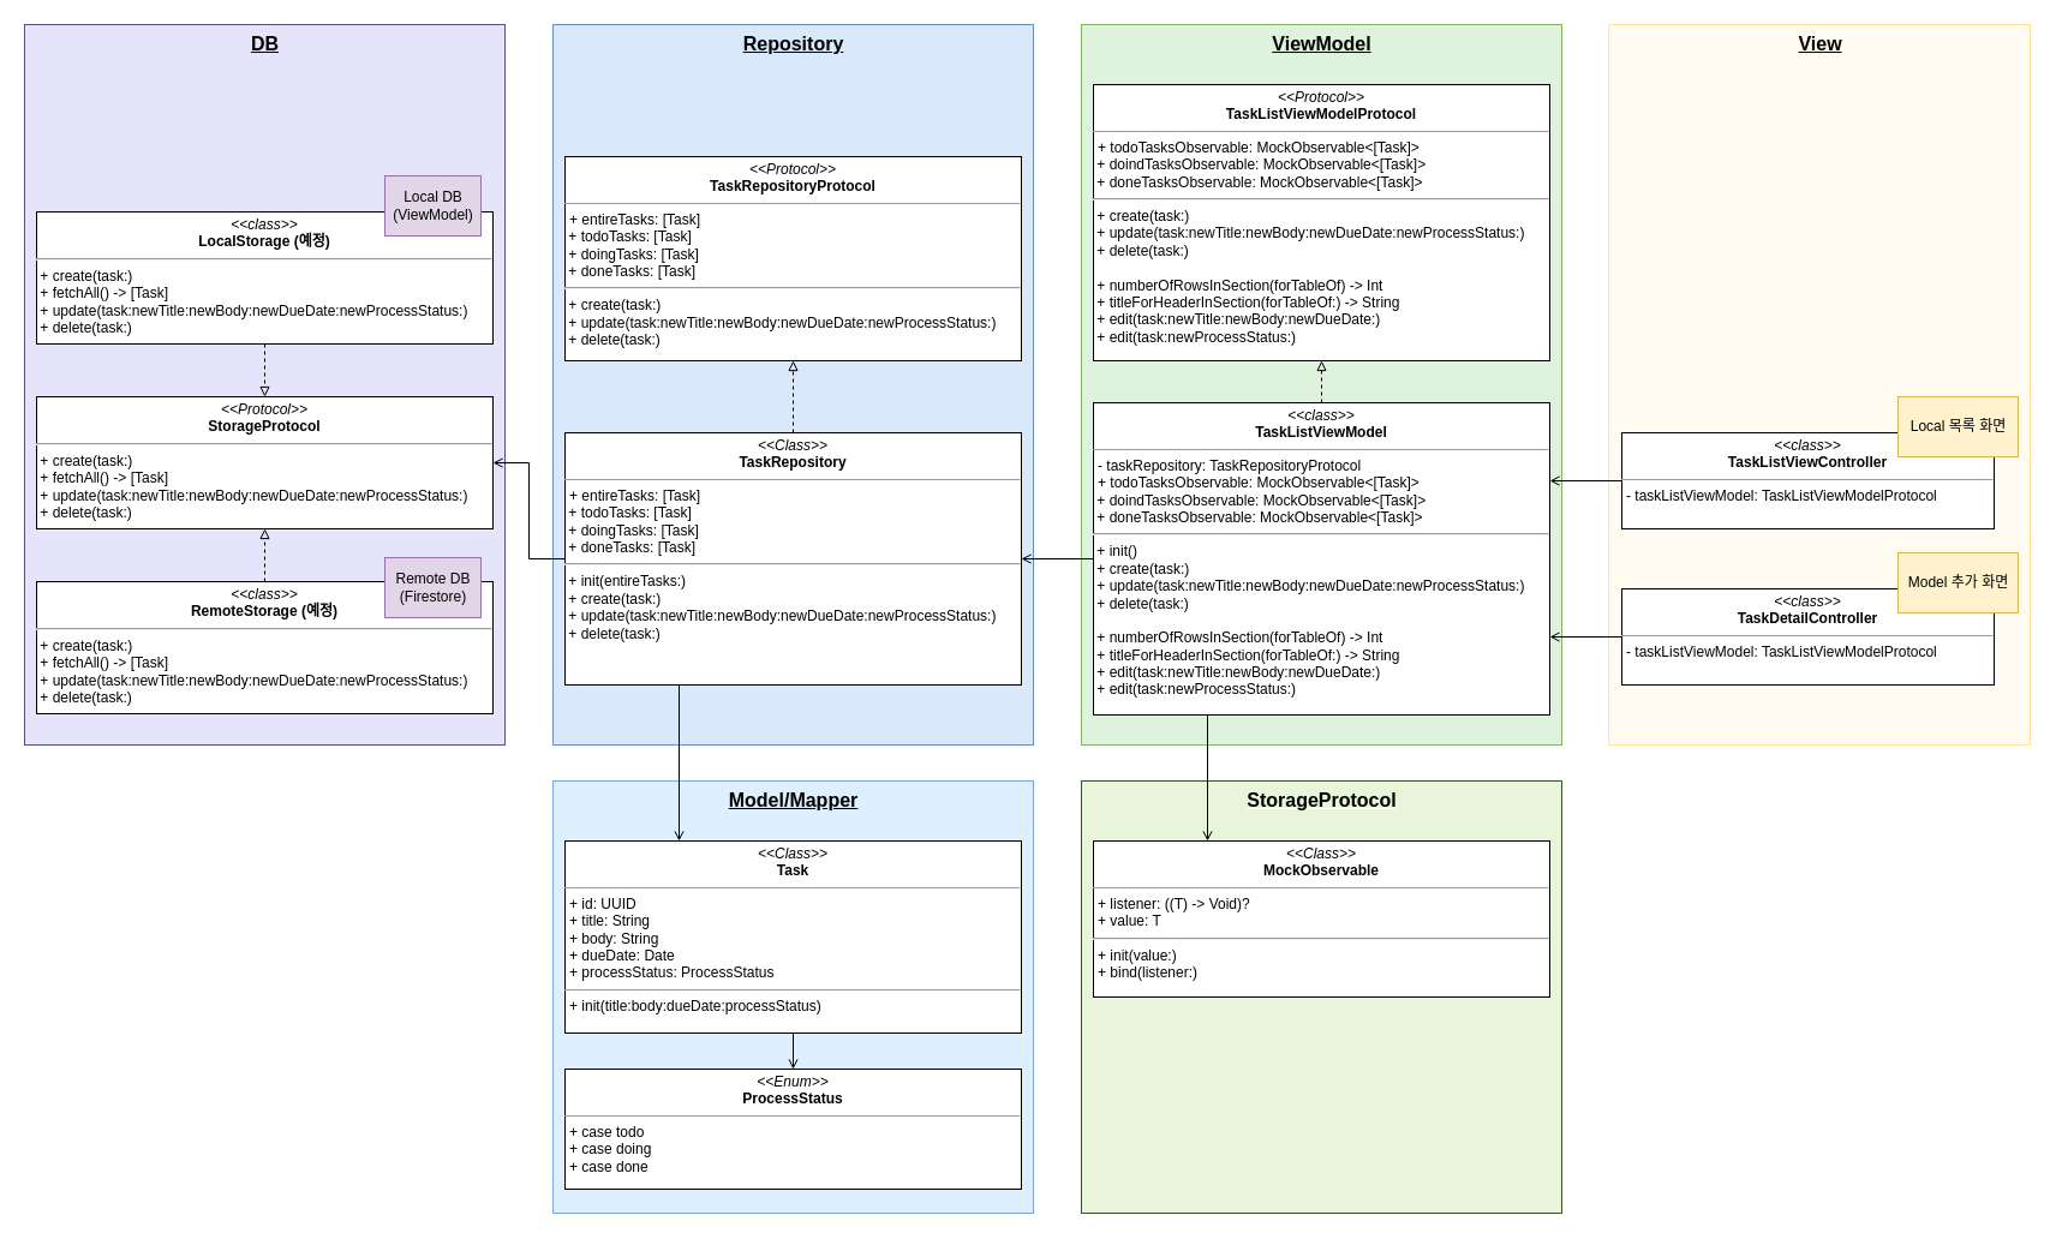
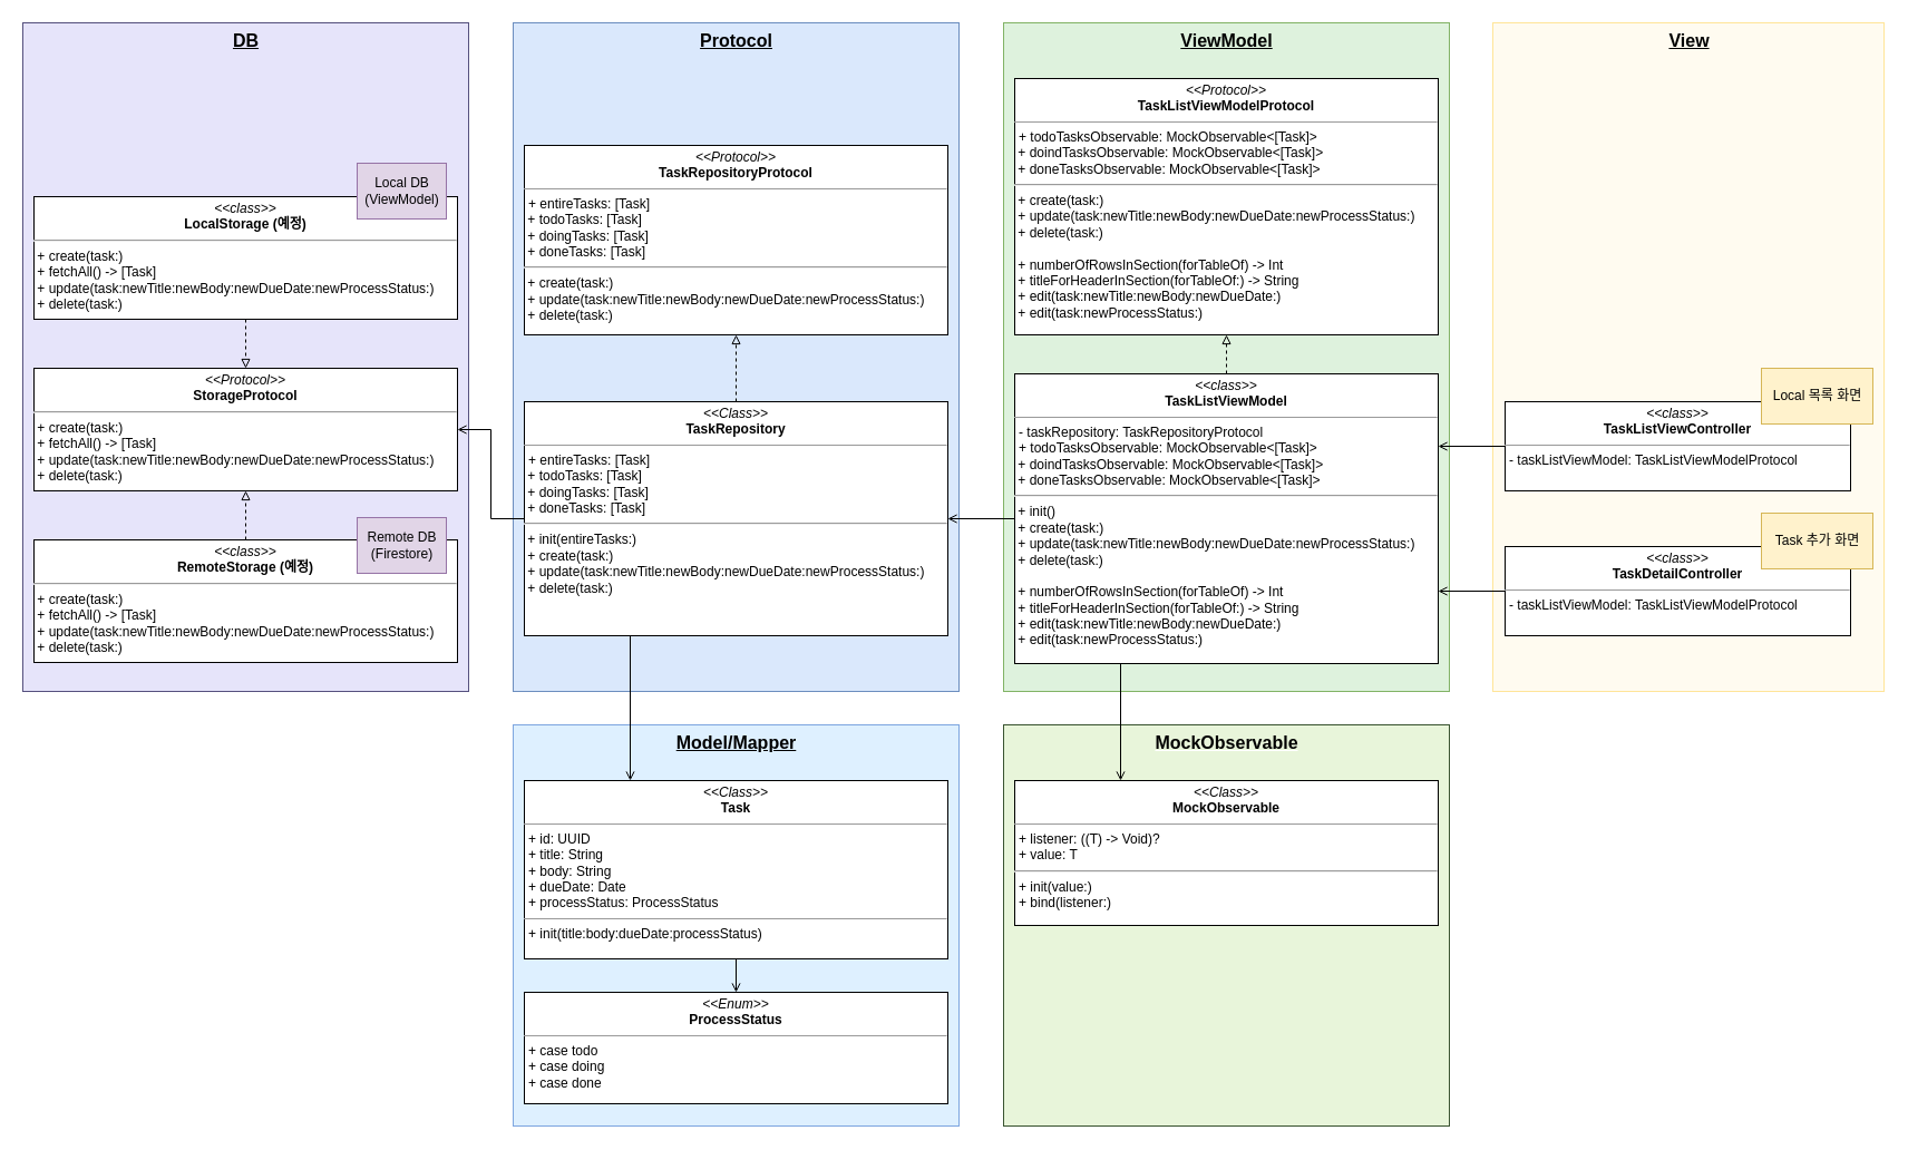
- <mxCell id="5" value="Repository" style="html=1;fillColor=#dae8fc;strokeColor=#6c8ebf;verticalAlign=top;fontStyle=5;fontSize=16;" vertex="1" parent="1"><mxGeometry x="460" y="20" width="400" height="600" as="geometry" /></mxCell>
+ <mxCell id="5" value="Protocol" style="html=1;fillColor=#dae8fc;strokeColor=#6c8ebf;verticalAlign=top;fontStyle=5;fontSize=16;" vertex="1" parent="1"><mxGeometry x="460" y="20" width="400" height="600" as="geometry" /></mxCell>
- <mxCell id="29" value="Model 추가 화면" style="html=1;fillColor=#fff2cc;strokeColor=#d6b656;" vertex="1" parent="1"><mxGeometry x="1580" y="460" width="100" height="50" as="geometry" /></mxCell>
+ <mxCell id="29" value="Task 추가 화면" style="html=1;fillColor=#fff2cc;strokeColor=#d6b656;" vertex="1" parent="1"><mxGeometry x="1580" y="460" width="100" height="50" as="geometry" /></mxCell>
- <mxCell id="33" value="&lt;font color=&quot;#000000&quot;&gt;StorageProtocol&lt;/font&gt;" style="html=1;fillColor=#E8F5DA;strokeColor=#3A5431;verticalAlign=top;fontStyle=5;fontSize=16;fontColor=#ffffff;" vertex="1" parent="1"><mxGeometry x="900" y="650" width="400" height="360" as="geometry" /></mxCell>
+ <mxCell id="33" value="&lt;font color=&quot;#000000&quot;&gt;MockObservable&lt;/font&gt;" style="html=1;fillColor=#E8F5DA;strokeColor=#3A5431;verticalAlign=top;fontStyle=5;fontSize=16;fontColor=#ffffff;" vertex="1" parent="1"><mxGeometry x="900" y="650" width="400" height="360" as="geometry" /></mxCell>
